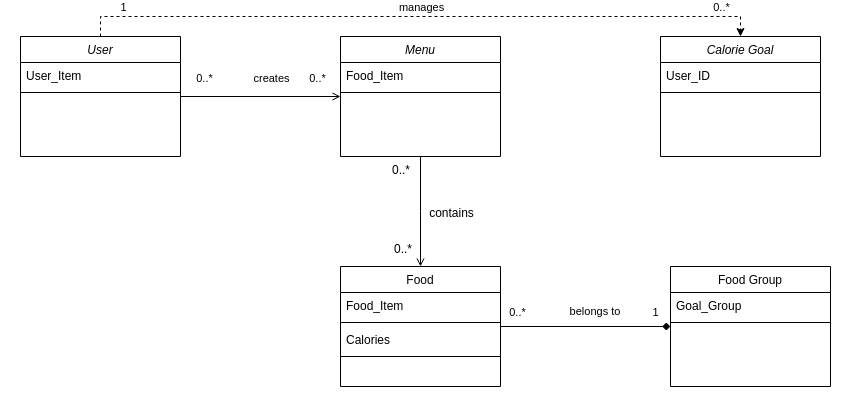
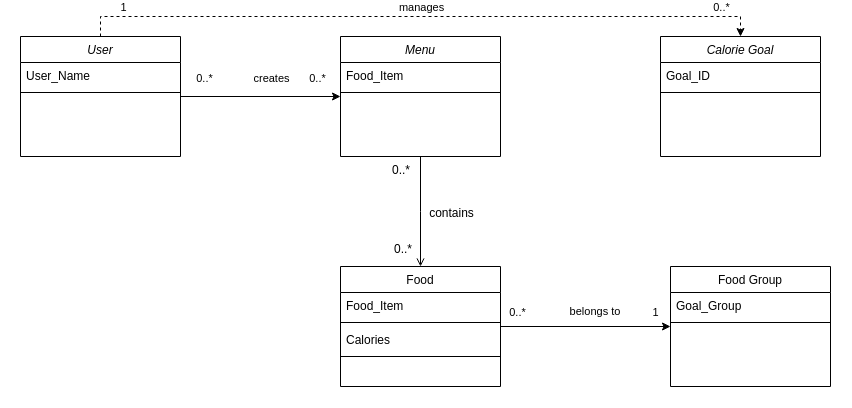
- <mxCell id="30" value="User_Item" style="text;align=left;verticalAlign=top;spacingLeft=4;spacingRight=4;overflow=hidden;rotatable=0;points=[[0,0.5],[1,0.5]];portConstraint=eastwest;" vertex="1" parent="29"><mxGeometry y="26" width="160" height="26" as="geometry" /></mxCell>
+ <mxCell id="30" value="User_Name" style="text;align=left;verticalAlign=top;spacingLeft=4;spacingRight=4;overflow=hidden;rotatable=0;points=[[0,0.5],[1,0.5]];portConstraint=eastwest;" vertex="1" parent="29"><mxGeometry y="26" width="160" height="26" as="geometry" /></mxCell>
- <mxCell id="33" value="User_ID" style="text;align=left;verticalAlign=top;spacingLeft=4;spacingRight=4;overflow=hidden;rotatable=0;points=[[0,0.5],[1,0.5]];portConstraint=eastwest;" vertex="1" parent="32"><mxGeometry y="26" width="160" height="26" as="geometry" /></mxCell>
+ <mxCell id="33" value="Goal_ID" style="text;align=left;verticalAlign=top;spacingLeft=4;spacingRight=4;overflow=hidden;rotatable=0;points=[[0,0.5],[1,0.5]];portConstraint=eastwest;" vertex="1" parent="32"><mxGeometry y="26" width="160" height="26" as="geometry" /></mxCell>
- <mxCell id="21" style="edgeStyle=orthogonalEdgeStyle;rounded=0;orthogonalLoop=1;jettySize=auto;html=1;entryX=0;entryY=0.5;entryDx=0;entryDy=0;exitX=1;exitY=0.5;exitDx=0;exitDy=0;endArrow=open;" edge="1" parent="1" source="29" target="2"><mxGeometry relative="1" as="geometry"><mxPoint x="200" y="70" as="sourcePoint" /></mxGeometry></mxCell>
+ <mxCell id="21" style="edgeStyle=orthogonalEdgeStyle;rounded=0;orthogonalLoop=1;jettySize=auto;html=1;entryX=0;entryY=0.5;entryDx=0;entryDy=0;exitX=1;exitY=0.5;exitDx=0;exitDy=0;" edge="1" parent="1" source="29" target="2"><mxGeometry relative="1" as="geometry"><mxPoint x="200" y="70" as="sourcePoint" /></mxGeometry></mxCell>
- <mxCell id="17" style="edgeStyle=orthogonalEdgeStyle;rounded=0;orthogonalLoop=1;jettySize=auto;html=1;entryX=0;entryY=0.5;entryDx=0;entryDy=0;exitX=1;exitY=0.5;exitDx=0;exitDy=0;endArrow=diamond;" edge="1" parent="1" source="5" target="14"><mxGeometry relative="1" as="geometry"><mxPoint x="800" y="95" as="sourcePoint" /><mxPoint x="990" y="210" as="targetPoint" /></mxGeometry></mxCell>
+ <mxCell id="17" style="edgeStyle=orthogonalEdgeStyle;rounded=0;orthogonalLoop=1;jettySize=auto;html=1;entryX=0;entryY=0.5;entryDx=0;entryDy=0;exitX=1;exitY=0.5;exitDx=0;exitDy=0;" edge="1" parent="1" source="5" target="14"><mxGeometry relative="1" as="geometry"><mxPoint x="800" y="95" as="sourcePoint" /><mxPoint x="990" y="210" as="targetPoint" /></mxGeometry></mxCell>
